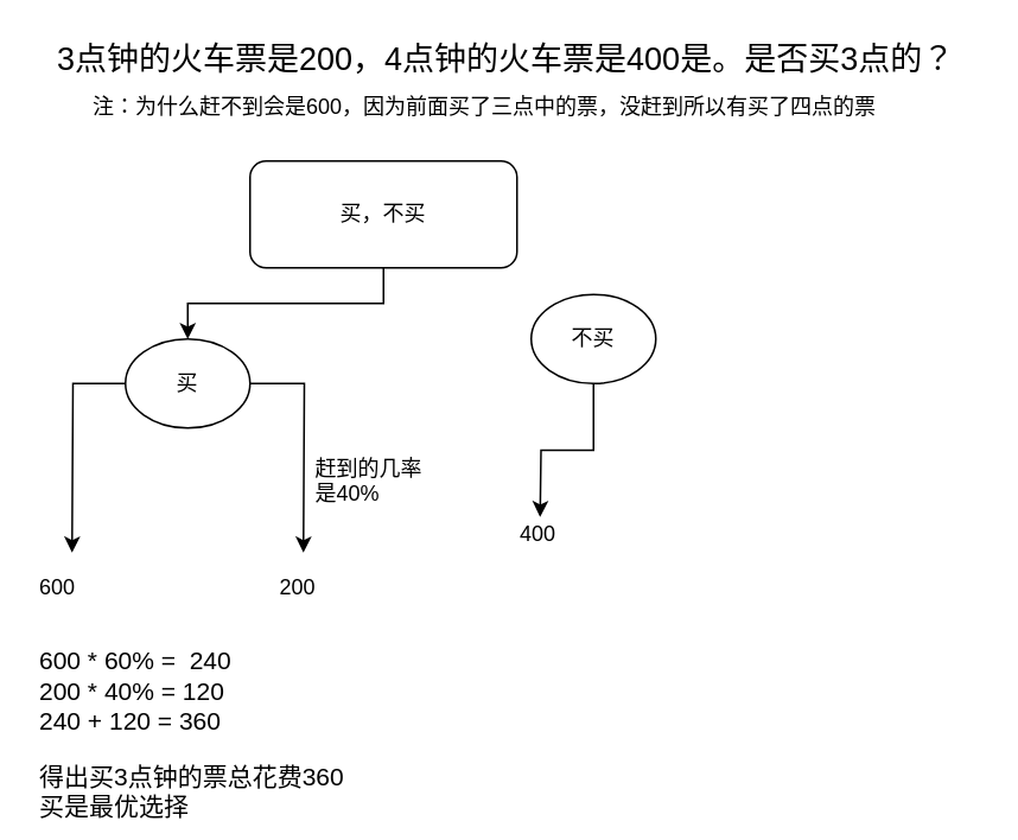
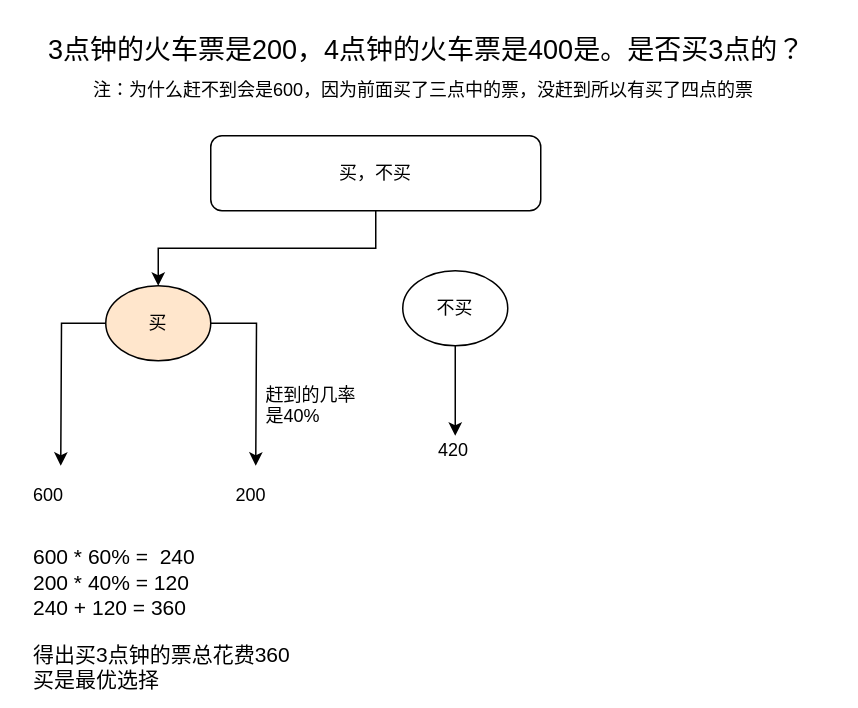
- <mxCell id="14" value="注：为什么赶不到会是600，因为前面买了三点中的票，没赶到所以有买了四点的票" style="text;html=1;resizable=0;points=[];autosize=1;align=left;verticalAlign=top;spacingTop=-4;" parent="1" vertex="1"><mxGeometry x="50" y="50" width="460" height="20" as="geometry" /></mxCell>
+ <mxCell id="14" value="注：为什么赶不到会是600，因为前面买了三点中的票，没赶到所以有买了四点的票" style="text;html=1;resizable=0;points=[];autosize=1;align=left;verticalAlign=top;spacingTop=-4;" parent="1" vertex="1"><mxGeometry x="60" y="50" width="460" height="20" as="geometry" /></mxCell>
- <mxCell id="3" value="买，不买" style="rounded=1;whiteSpace=wrap;html=1;" parent="1" vertex="1"><mxGeometry x="140" y="90" width="150" height="60" as="geometry" /></mxCell>
+ <mxCell id="3" value="买，不买" style="rounded=1;whiteSpace=wrap;html=1;" parent="1" vertex="1"><mxGeometry x="140" y="90" width="220" height="50" as="geometry" /></mxCell>
- <mxCell id="9" value="不买" style="ellipse;whiteSpace=wrap;html=1;" parent="1" vertex="1"><mxGeometry x="298" y="165" width="70" height="50" as="geometry" /></mxCell>
+ <mxCell id="9" value="不买" style="ellipse;whiteSpace=wrap;html=1;" parent="1" vertex="1"><mxGeometry x="268" y="180" width="70" height="50" as="geometry" /></mxCell>
- <mxCell id="7" value="买" style="ellipse;whiteSpace=wrap;html=1;" parent="1" vertex="1"><mxGeometry x="70" y="190" width="70" height="50" as="geometry" /></mxCell>
+ <mxCell id="7" value="买" style="ellipse;whiteSpace=wrap;html=1;fillColor=#ffe6cc;" parent="1" vertex="1"><mxGeometry x="70" y="190" width="70" height="50" as="geometry" /></mxCell>
- <mxCell id="11" value="400" style="text;html=1;resizable=0;points=[];autosize=1;align=left;verticalAlign=top;spacingTop=-4;" parent="1" vertex="1"><mxGeometry x="290" y="290" width="40" height="20" as="geometry" /></mxCell>
+ <mxCell id="11" value="420" style="text;html=1;resizable=0;points=[];autosize=1;align=left;verticalAlign=top;spacingTop=-4;" parent="1" vertex="1"><mxGeometry x="290" y="290" width="40" height="20" as="geometry" /></mxCell>
